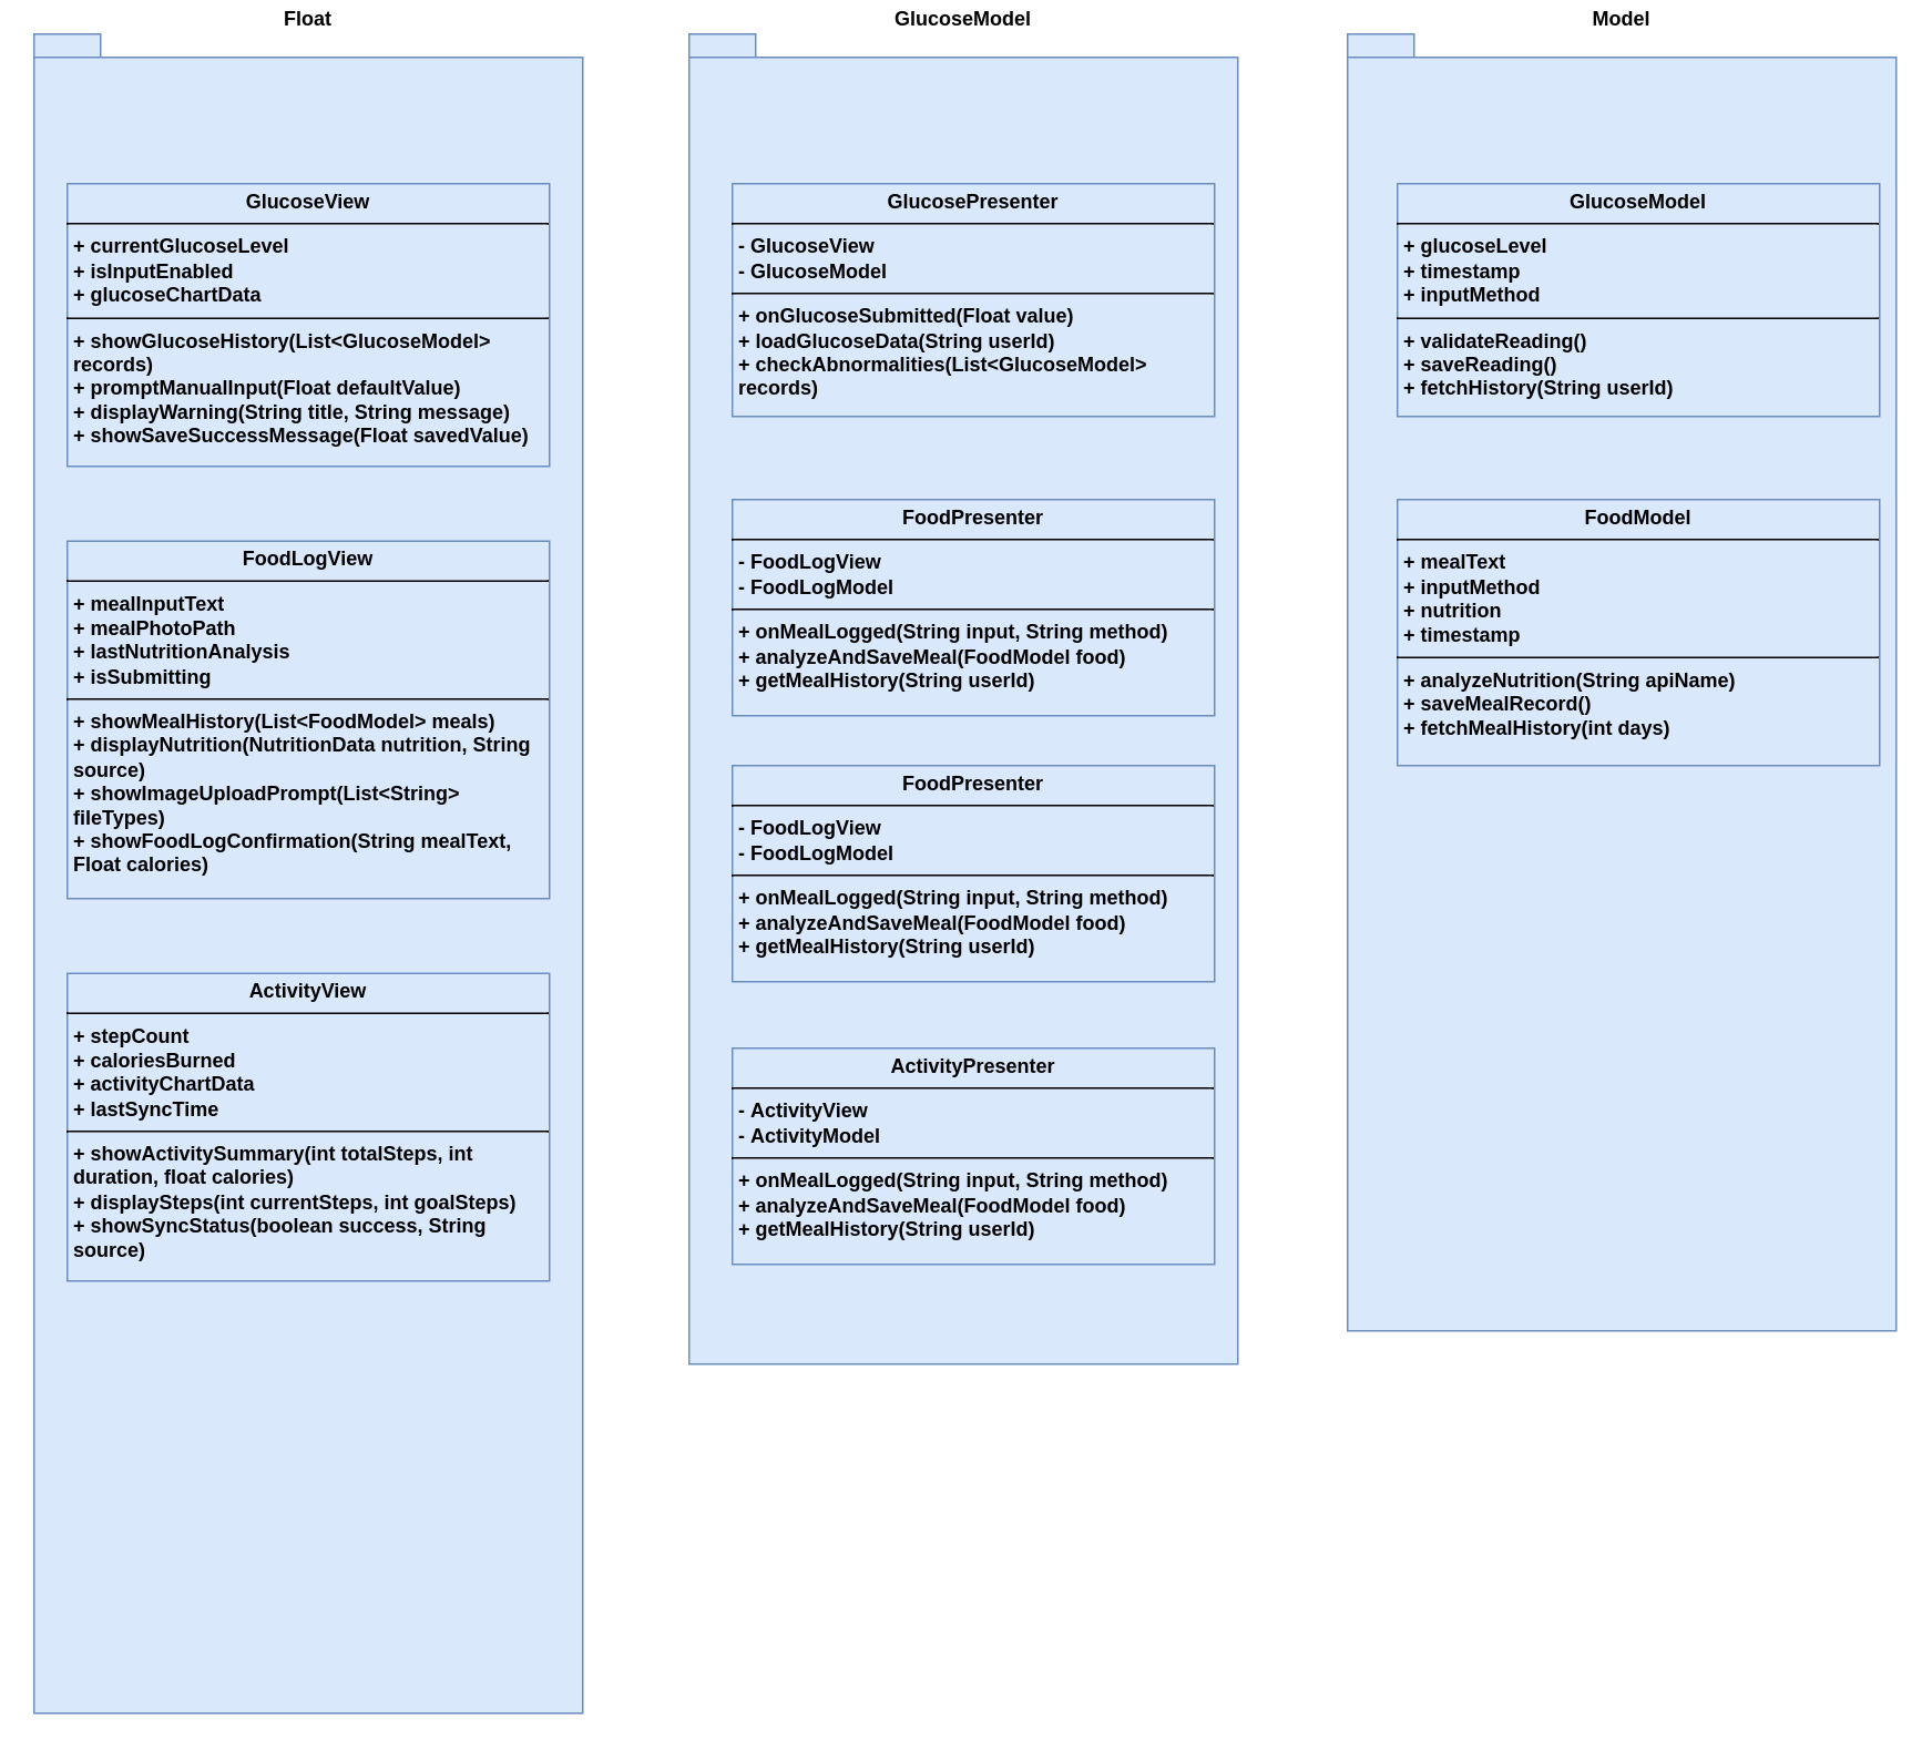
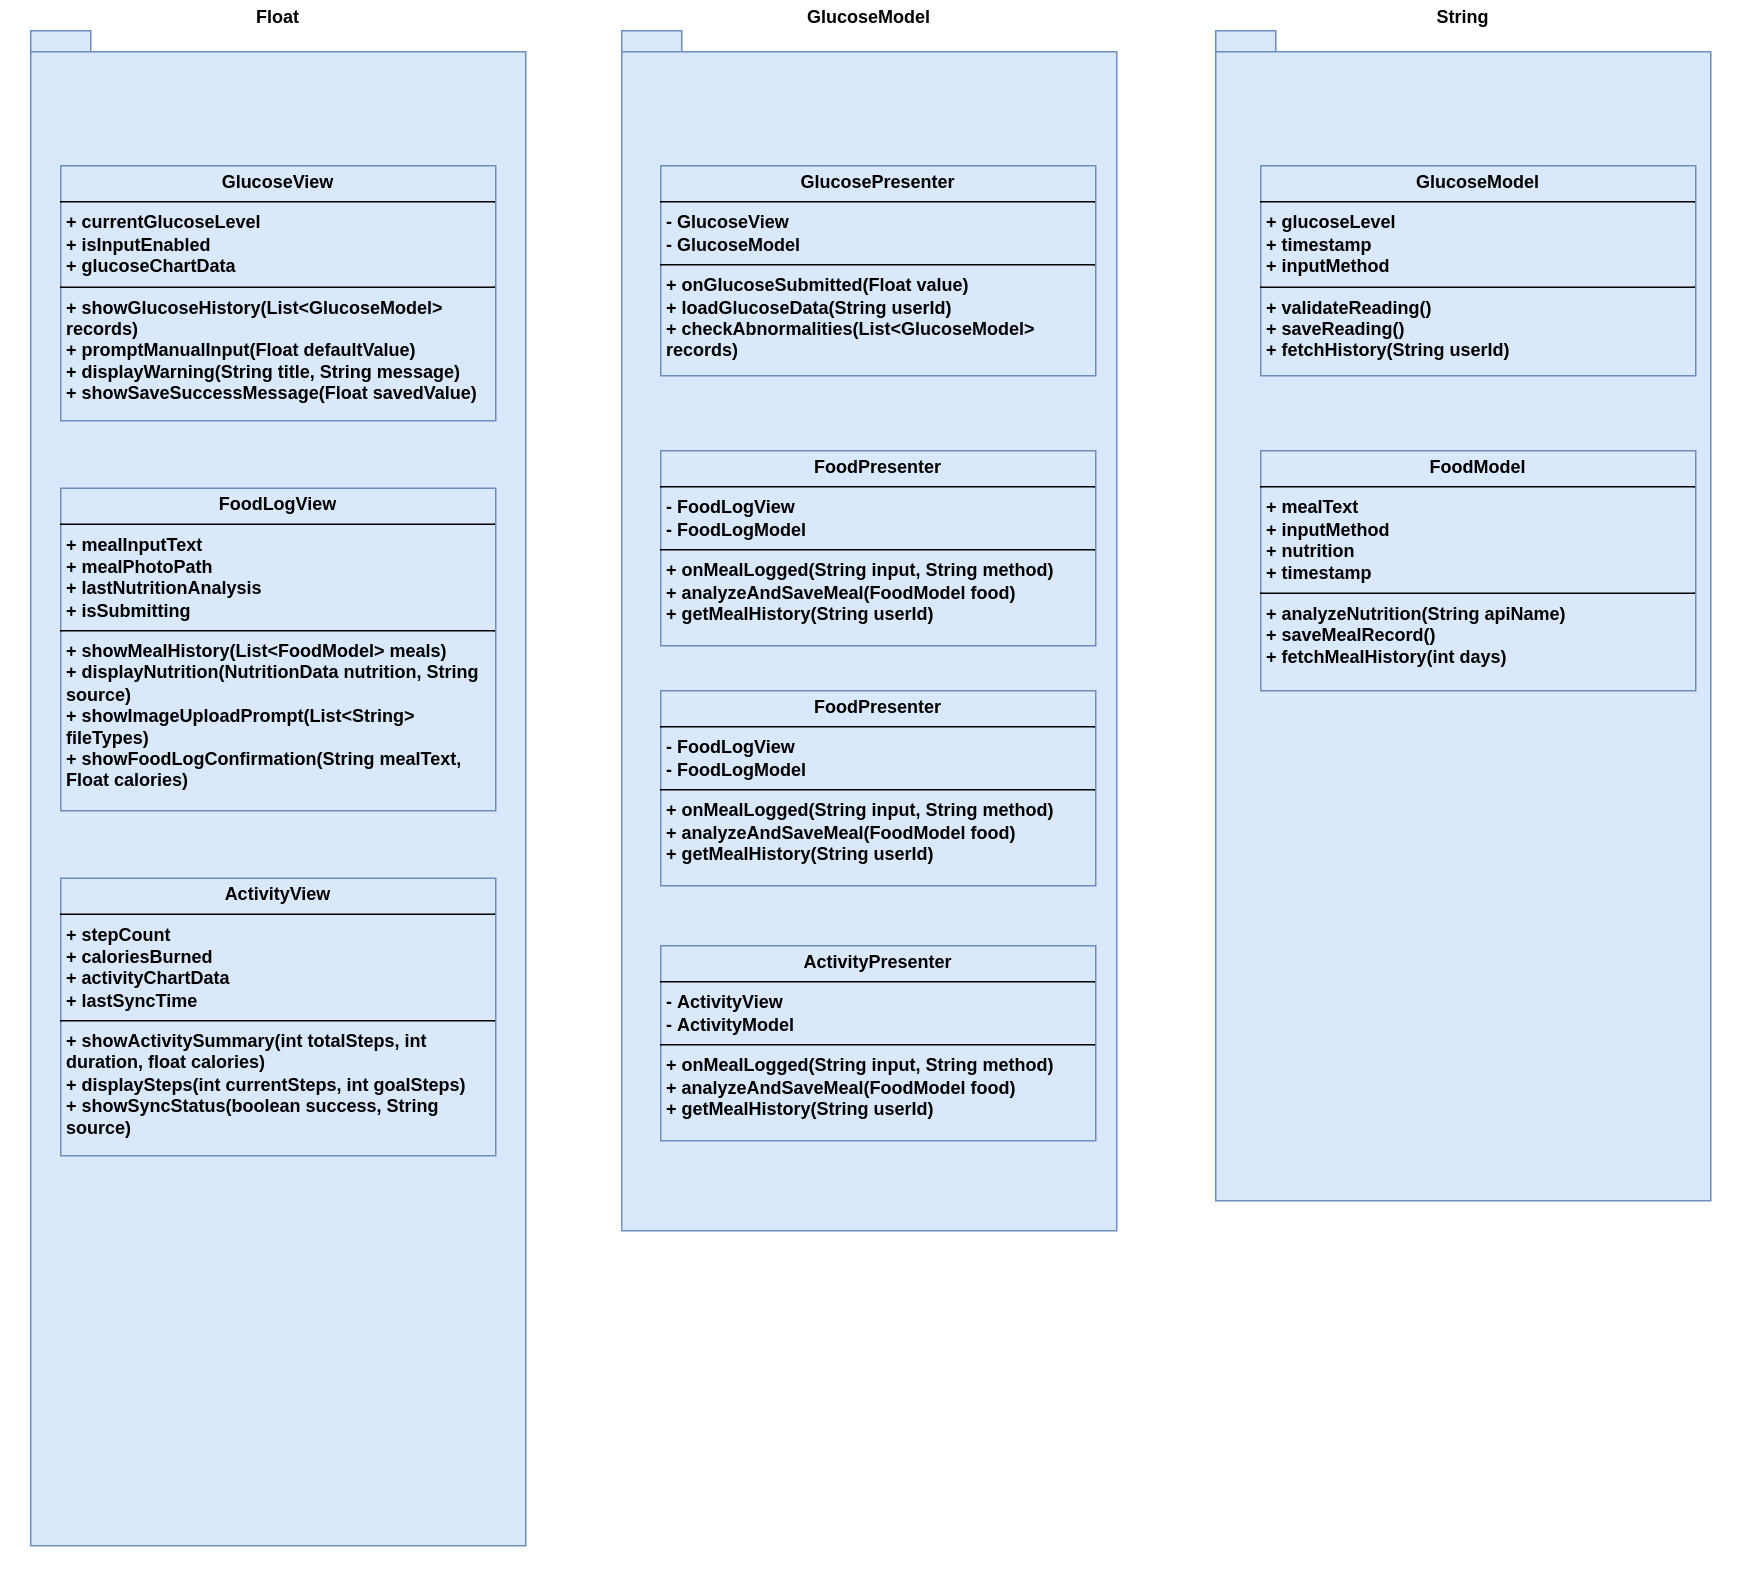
- <mxCell id="4" value="Model " style="shape=folder;fontStyle=1;spacingTop=10;tabWidth=40;tabHeight=14;tabPosition=left;html=1;whiteSpace=wrap;fillColor=#dae8fc;strokeColor=#6c8ebf;labelPosition=center;verticalLabelPosition=top;align=center;verticalAlign=bottom;" vertex="1" parent="1"><mxGeometry x="810" y="20" width="330" height="780" as="geometry" /></mxCell>
+ <mxCell id="4" value="String " style="shape=folder;fontStyle=1;spacingTop=10;tabWidth=40;tabHeight=14;tabPosition=left;html=1;whiteSpace=wrap;fillColor=#dae8fc;strokeColor=#6c8ebf;labelPosition=center;verticalLabelPosition=top;align=center;verticalAlign=bottom;" vertex="1" parent="1"><mxGeometry x="810" y="20" width="330" height="780" as="geometry" /></mxCell>
